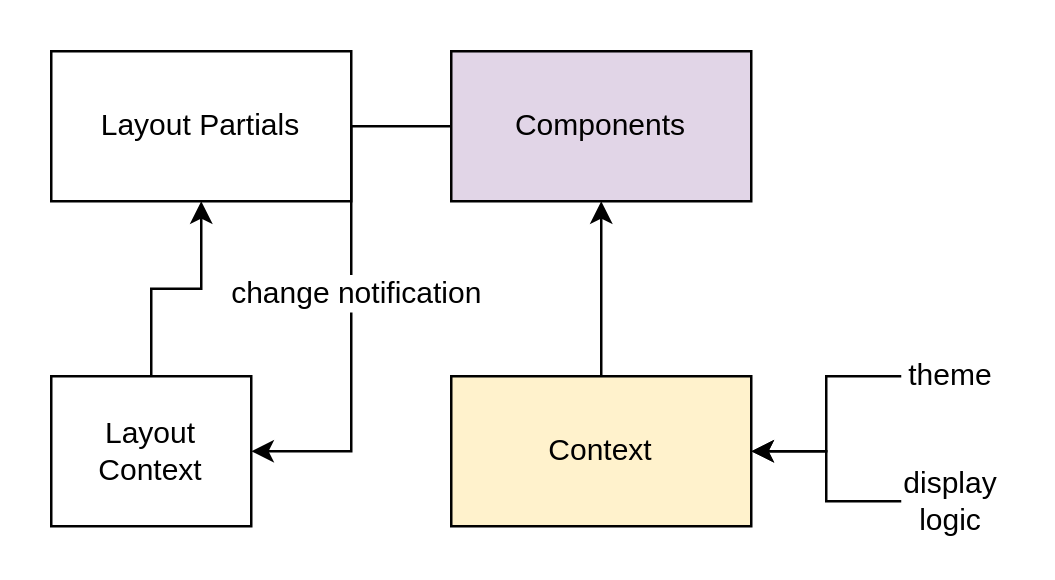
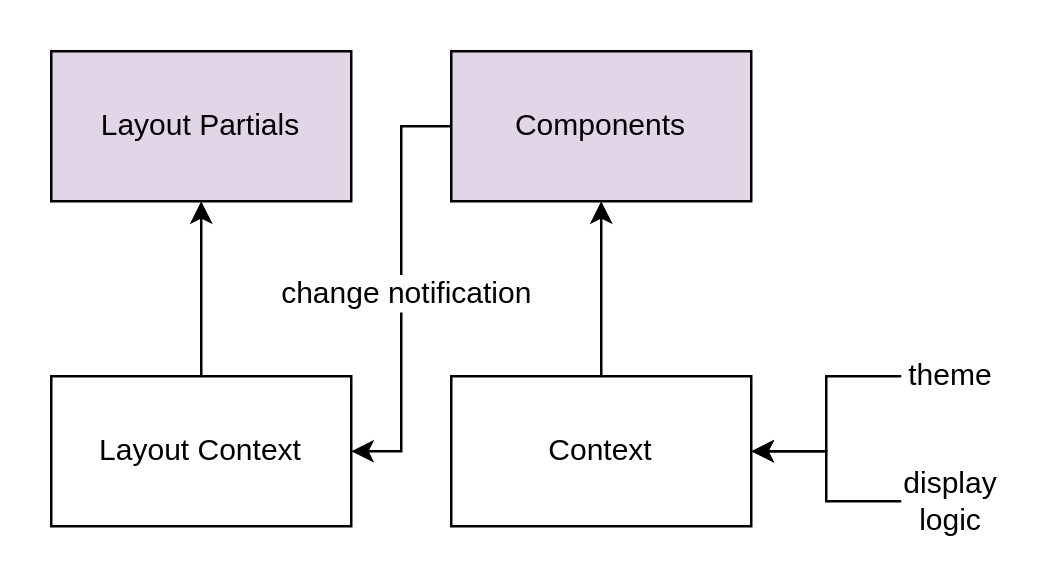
- <mxCell id="13" value="Layout Partials" style="rounded=0;whiteSpace=wrap;html=1;" vertex="1" parent="1"><mxGeometry x="20" y="20" width="120" height="60" as="geometry" /></mxCell>
+ <mxCell id="13" value="Layout Partials" style="rounded=0;whiteSpace=wrap;html=1;fillColor=#e1d5e7;" vertex="1" parent="1"><mxGeometry x="20" y="20" width="120" height="60" as="geometry" /></mxCell>
- <mxCell id="12" value="Layout Context" style="rounded=0;whiteSpace=wrap;html=1;" vertex="1" parent="1"><mxGeometry x="20" y="150" width="80" height="60" as="geometry" /></mxCell>
+ <mxCell id="12" value="Layout Context" style="rounded=0;whiteSpace=wrap;html=1;" vertex="1" parent="1"><mxGeometry x="20" y="150" width="120" height="60" as="geometry" /></mxCell>
- <mxCell id="3" value="Context" style="rounded=0;whiteSpace=wrap;html=1;fillColor=#fff2cc;" vertex="1" parent="1"><mxGeometry x="180" y="150" width="120" height="60" as="geometry" /></mxCell>
+ <mxCell id="3" value="Context" style="rounded=0;whiteSpace=wrap;html=1;" vertex="1" parent="1"><mxGeometry x="180" y="150" width="120" height="60" as="geometry" /></mxCell>
